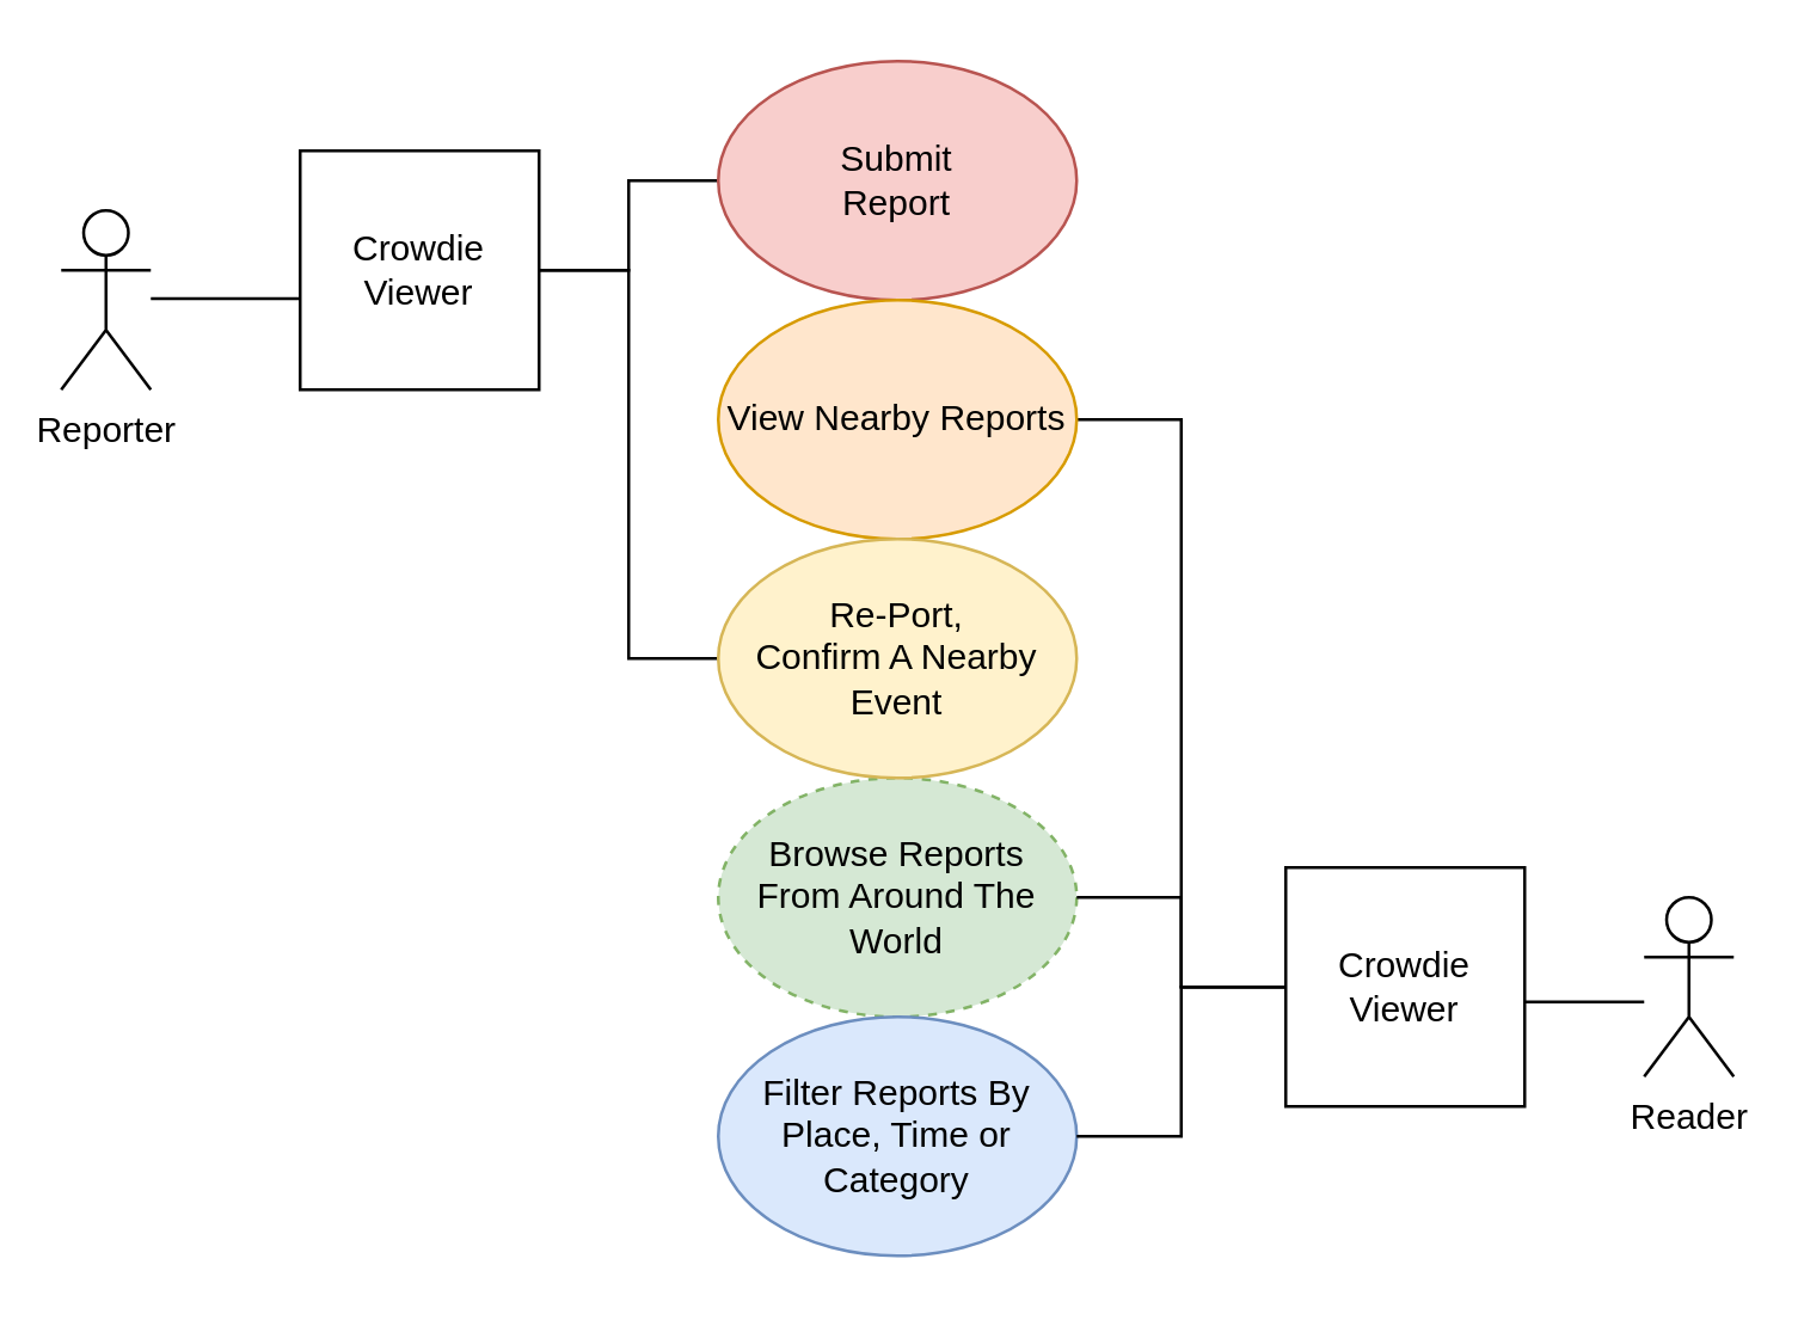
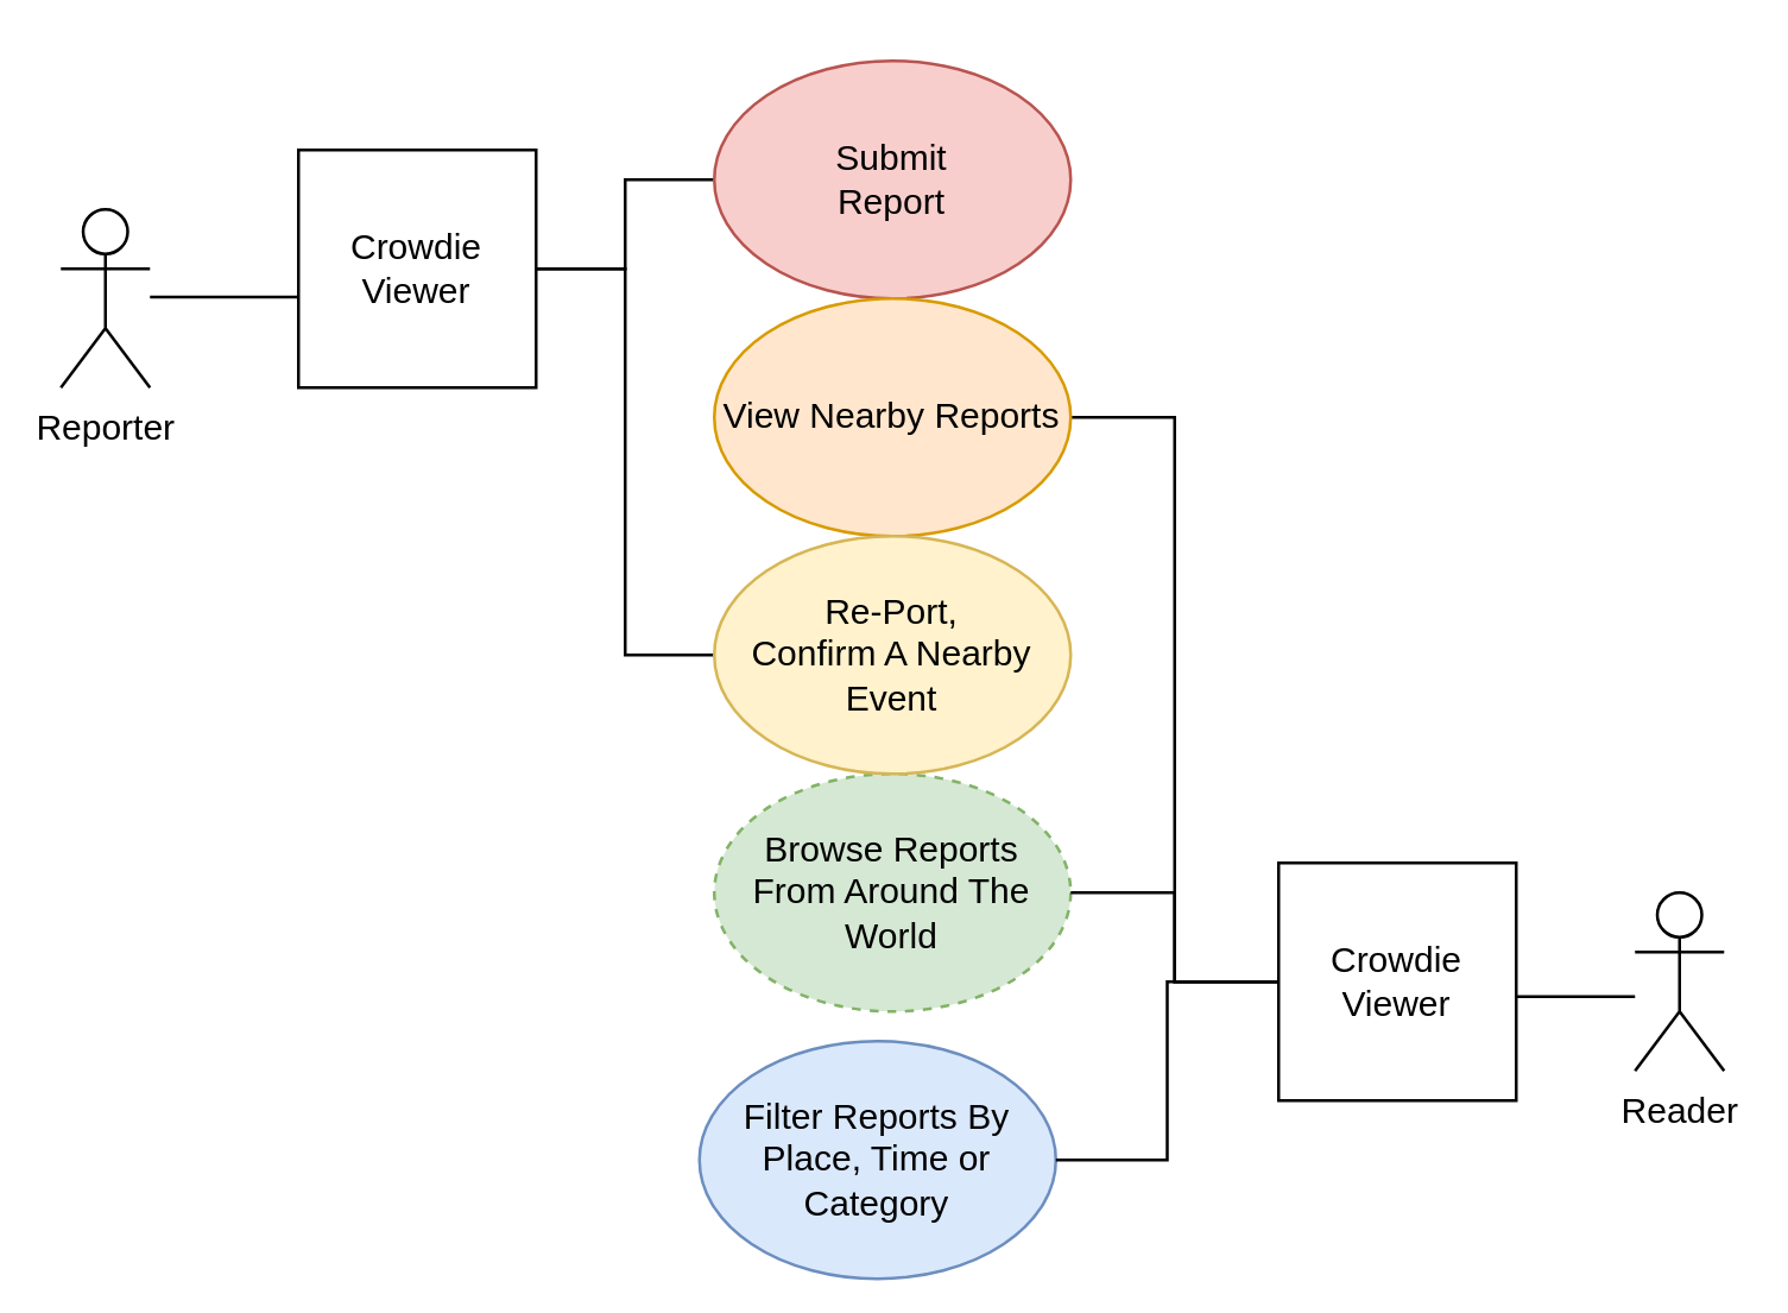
- <mxCell id="15" value="Filter Reports By Place, Time or Category" style="ellipse;whiteSpace=wrap;html=1;fillColor=#dae8fc;strokeColor=#6c8ebf;" vertex="1" parent="1"><mxGeometry x="240" y="340" width="120" height="80" as="geometry" /></mxCell>
+ <mxCell id="15" value="Filter Reports By Place, Time or Category" style="ellipse;whiteSpace=wrap;html=1;fillColor=#dae8fc;strokeColor=#6c8ebf;" vertex="1" parent="1"><mxGeometry x="235" y="350" width="120" height="80" as="geometry" /></mxCell>
